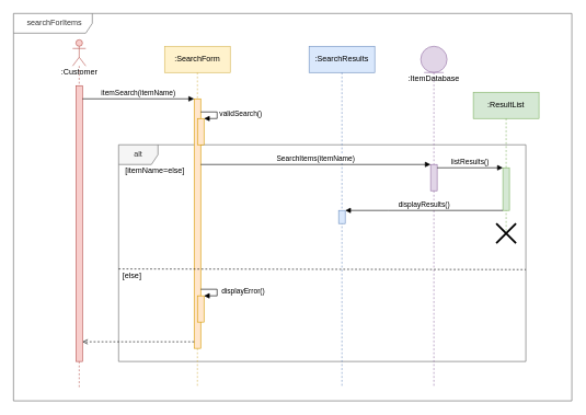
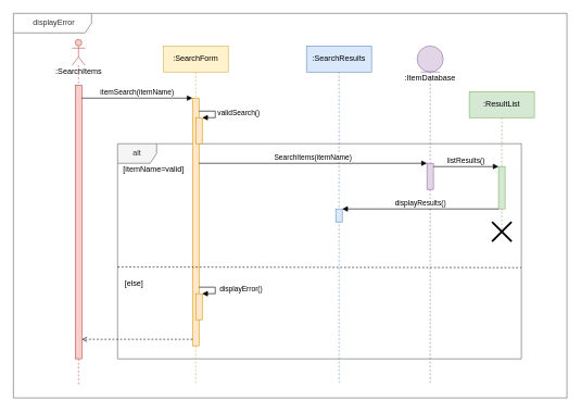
- <mxCell id="26" value="searchForItems" style="shape=umlFrame;whiteSpace=wrap;html=1;width=120;height=30;boundedLbl=1;verticalAlign=middle;align=center;spacingLeft=5;fillColor=none;fontColor=#333333;strokeColor=#666666;" parent="1" vertex="1"><mxGeometry x="20" y="20" width="850" height="590" as="geometry" /></mxCell>
+ <mxCell id="26" value="displayError" style="shape=umlFrame;whiteSpace=wrap;html=1;width=120;height=30;boundedLbl=1;verticalAlign=middle;align=center;spacingLeft=5;fillColor=none;fontColor=#333333;strokeColor=#666666;" parent="1" vertex="1"><mxGeometry x="20" y="20" width="850" height="590" as="geometry" /></mxCell>
- <mxCell id="3" value=":Customer" style="shape=umlLifeline;participant=umlActor;perimeter=lifelinePerimeter;html=1;container=1;collapsible=0;recursiveResize=0;verticalAlign=top;spacingTop=36;outlineConnect=0;size=40;fillColor=#f8cecc;strokeColor=#b85450;" parent="1" vertex="1"><mxGeometry x="110" y="60" width="20" height="530" as="geometry" /></mxCell>
+ <mxCell id="3" value=":SearchItems" style="shape=umlLifeline;participant=umlActor;perimeter=lifelinePerimeter;html=1;container=1;collapsible=0;recursiveResize=0;verticalAlign=top;spacingTop=36;outlineConnect=0;size=40;fillColor=#f8cecc;strokeColor=#b85450;" parent="1" vertex="1"><mxGeometry x="110" y="60" width="20" height="530" as="geometry" /></mxCell>
- <mxCell id="23" value="[itemName=else]" style="text;html=1;align=center;verticalAlign=middle;resizable=0;points=[];autosize=1;strokeColor=none;fillColor=none;" parent="1" vertex="1"><mxGeometry x="180" y="250" width="110" height="20" as="geometry" /></mxCell>
+ <mxCell id="23" value="[itemName=valid]" style="text;html=1;align=center;verticalAlign=middle;resizable=0;points=[];autosize=1;strokeColor=none;fillColor=none;" parent="1" vertex="1"><mxGeometry x="180" y="250" width="110" height="20" as="geometry" /></mxCell>
- <mxCell id="24" value="[else]" style="text;html=1;align=center;verticalAlign=middle;resizable=0;points=[];autosize=1;strokeColor=none;fillColor=none;" parent="1" vertex="1"><mxGeometry x="180" y="410" width="40" height="20" as="geometry" /></mxCell>
+ <mxCell id="24" value="[else]" style="text;html=1;align=center;verticalAlign=middle;resizable=0;points=[];autosize=1;strokeColor=none;fillColor=none;" parent="1" vertex="1"><mxGeometry x="185" y="425" width="40" height="20" as="geometry" /></mxCell>
